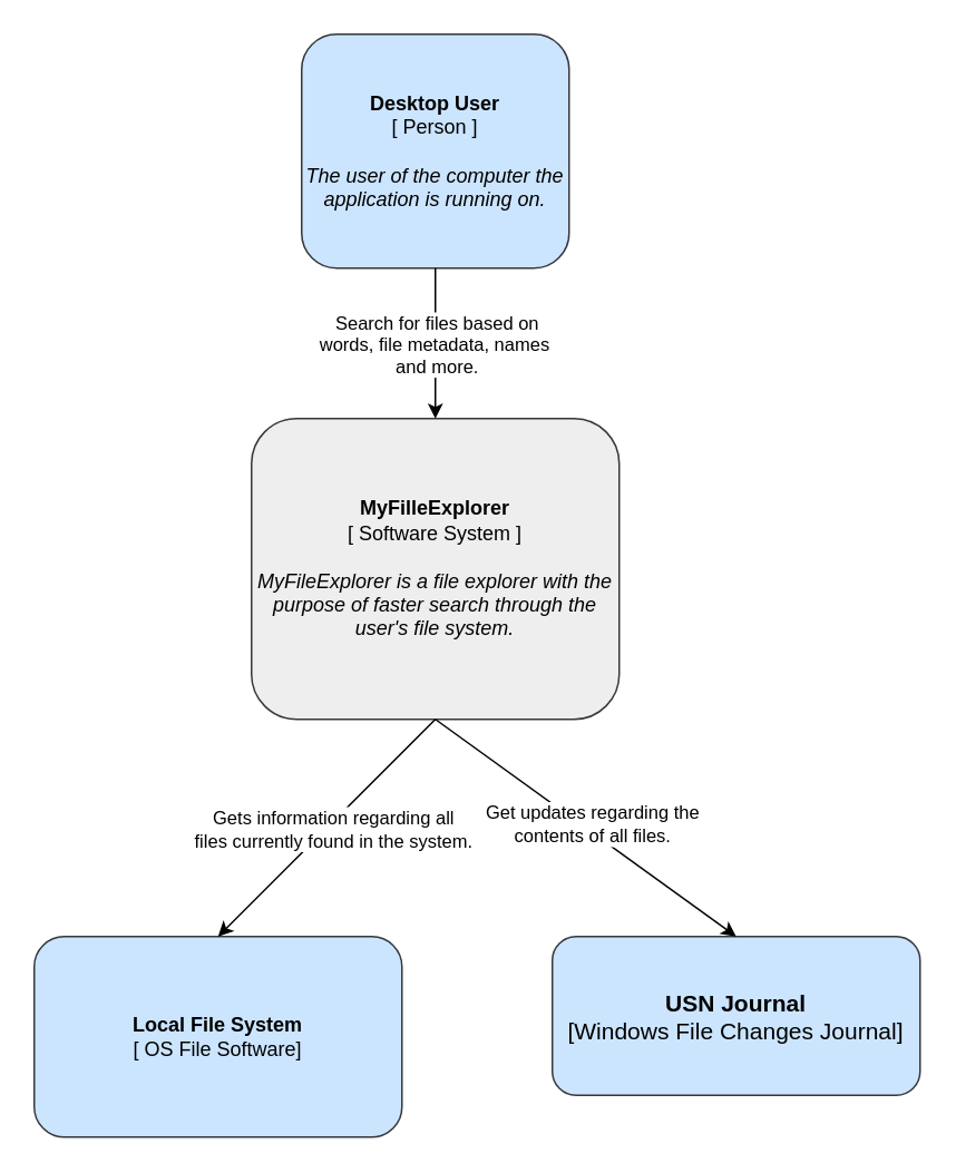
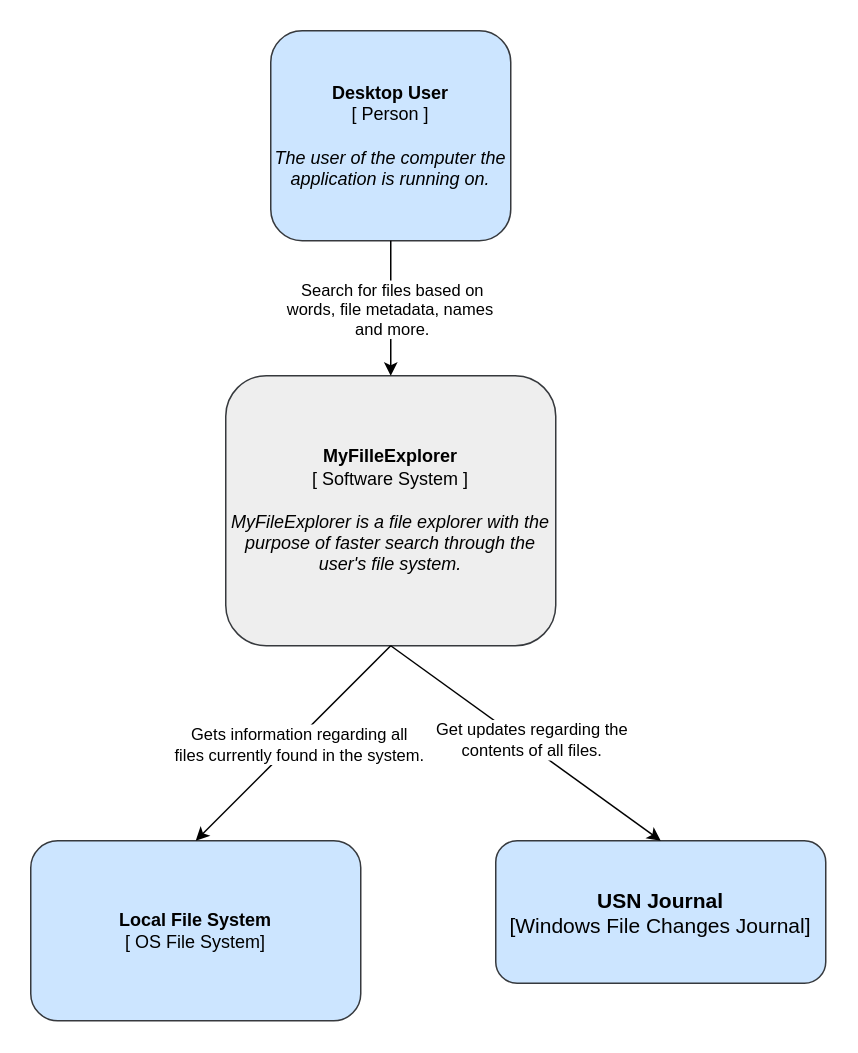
- <mxCell id="6" value="&lt;b&gt;Local File System&lt;br&gt;&lt;/b&gt;&lt;div&gt;[ OS File Software]&lt;/div&gt;" style="rounded=1;whiteSpace=wrap;html=1;fillColor=#cce5ff;strokeColor=#36393d;" parent="1" vertex="1"><mxGeometry x="20" y="560" width="220" height="120" as="geometry" /></mxCell>
+ <mxCell id="6" value="&lt;b&gt;Local File System&lt;br&gt;&lt;/b&gt;&lt;div&gt;[ OS File System]&lt;/div&gt;" style="rounded=1;whiteSpace=wrap;html=1;fillColor=#cce5ff;strokeColor=#36393d;" parent="1" vertex="1"><mxGeometry x="20" y="560" width="220" height="120" as="geometry" /></mxCell>
